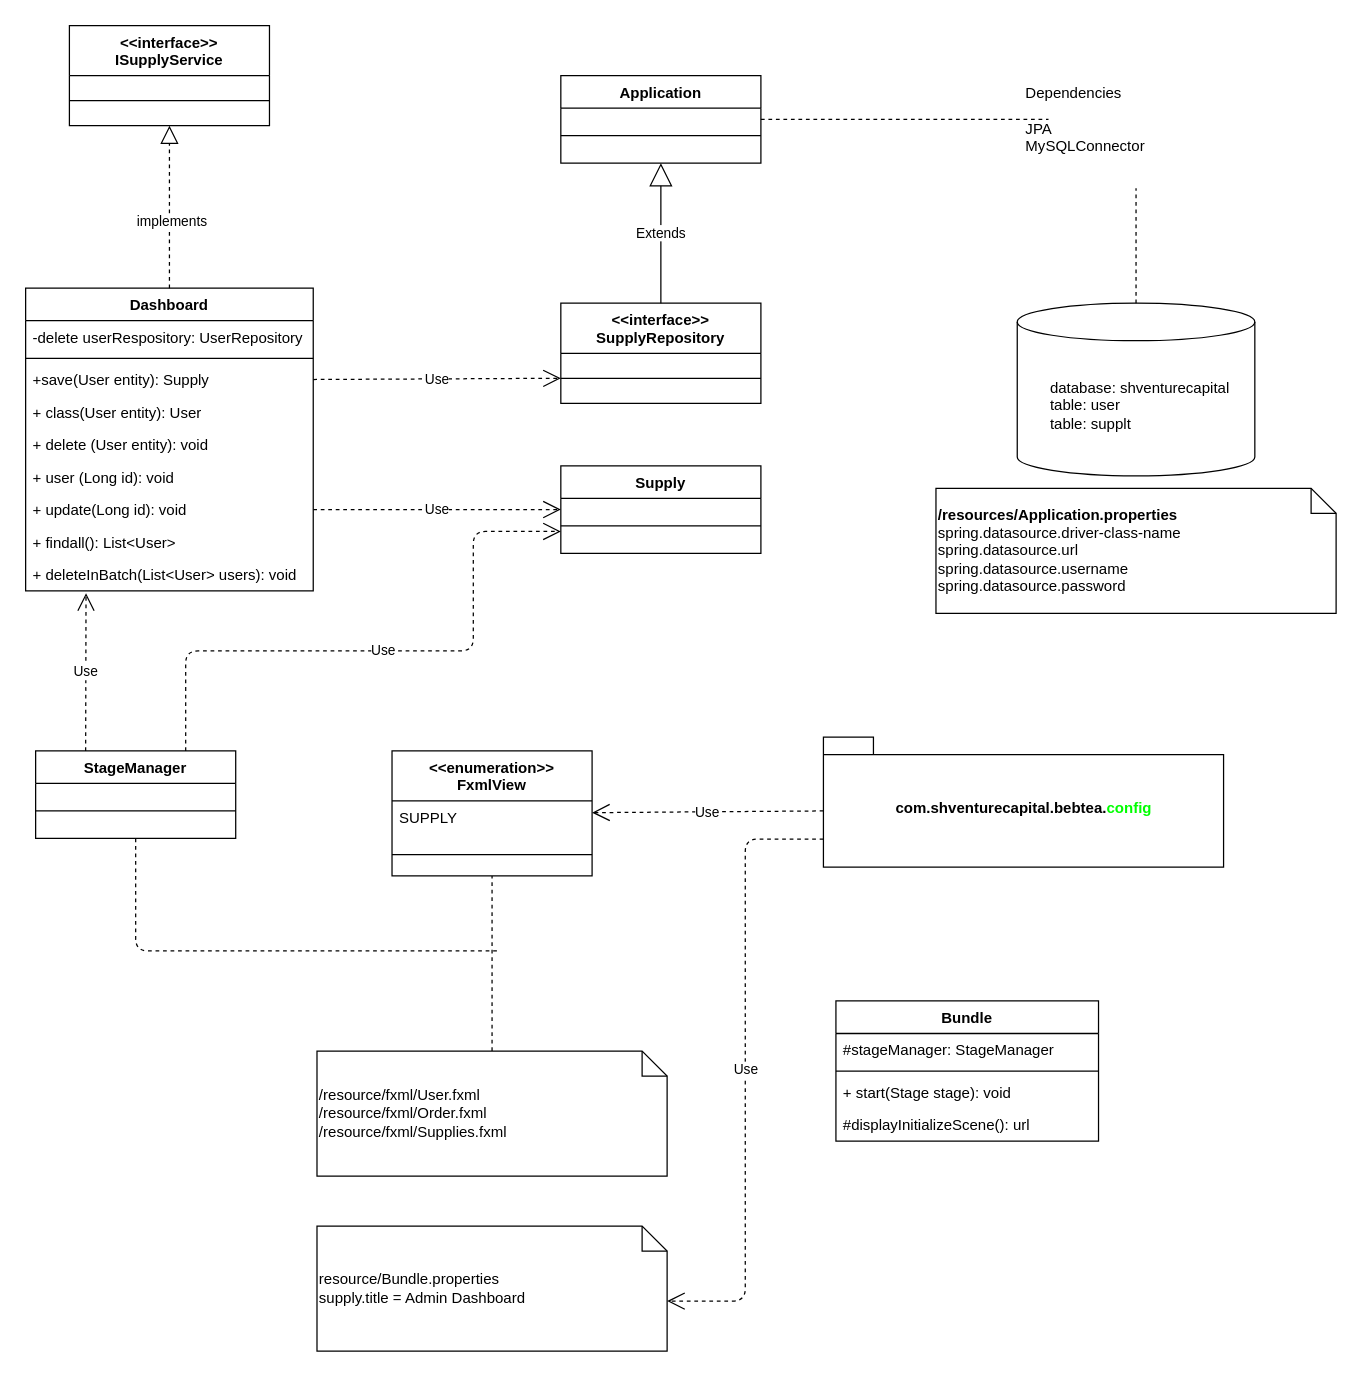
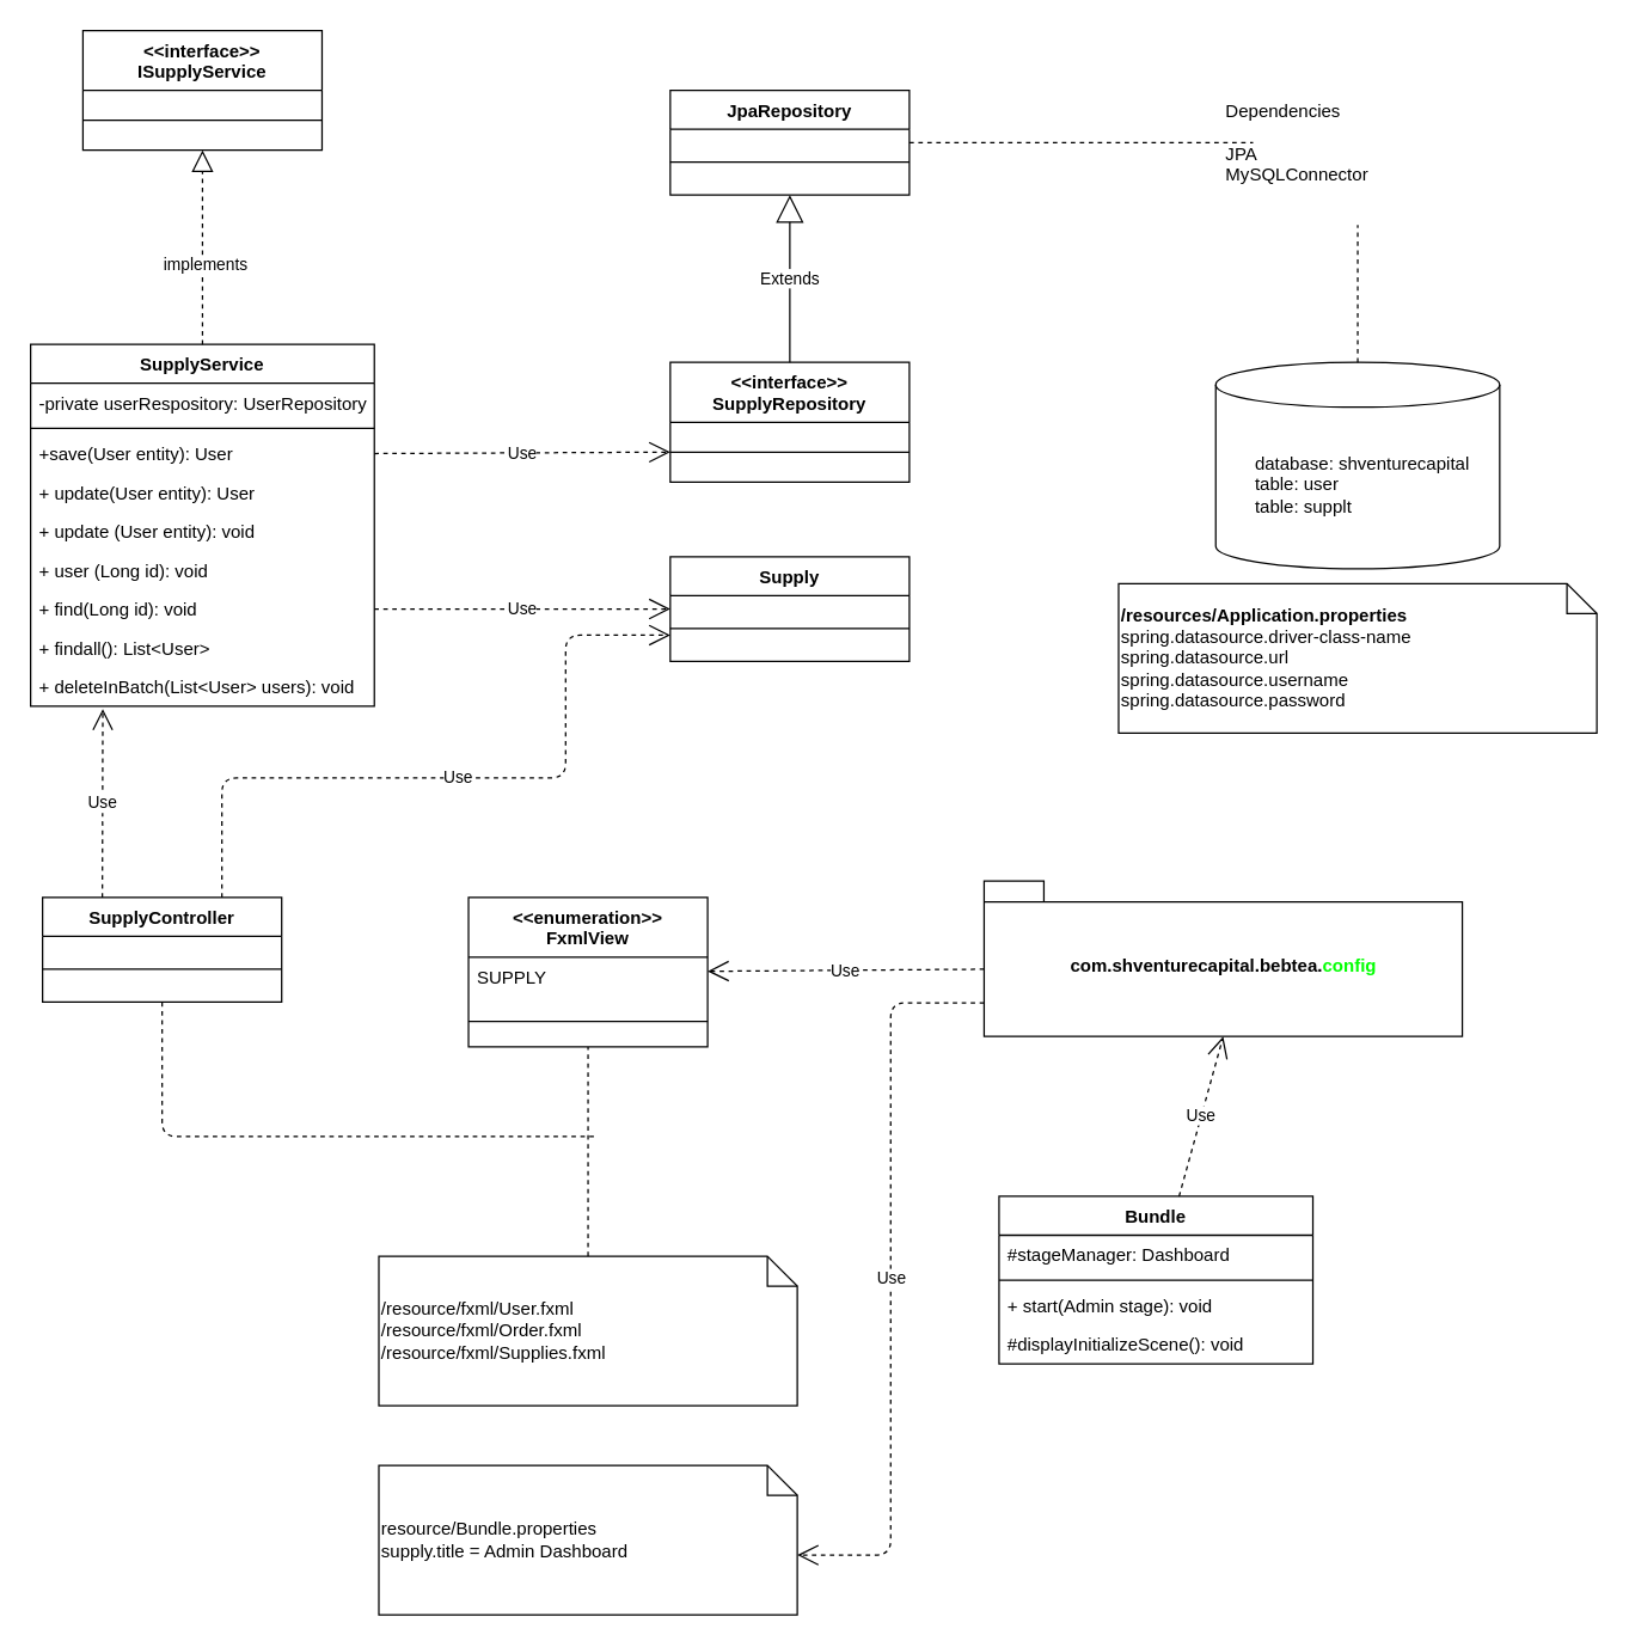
- <mxCell id="42" value="Application" style="swimlane;fontStyle=1;align=center;verticalAlign=top;childLayout=stackLayout;horizontal=1;startSize=26;horizontalStack=0;resizeParent=1;resizeParentMax=0;resizeLast=0;collapsible=1;marginBottom=0;" vertex="1" parent="1"><mxGeometry x="448" y="60" width="160" height="70" as="geometry" /></mxCell>
+ <mxCell id="42" value="JpaRepository" style="swimlane;fontStyle=1;align=center;verticalAlign=top;childLayout=stackLayout;horizontal=1;startSize=26;horizontalStack=0;resizeParent=1;resizeParentMax=0;resizeLast=0;collapsible=1;marginBottom=0;" vertex="1" parent="1"><mxGeometry x="448" y="60" width="160" height="70" as="geometry" /></mxCell>
- <mxCell id="20" value="Dashboard" style="swimlane;fontStyle=1;align=center;verticalAlign=top;childLayout=stackLayout;horizontal=1;startSize=26;horizontalStack=0;resizeParent=1;resizeParentMax=0;resizeLast=0;collapsible=1;marginBottom=0;" vertex="1" parent="1"><mxGeometry x="20" y="230" width="230" height="242" as="geometry" /></mxCell>
+ <mxCell id="20" value="SupplyService" style="swimlane;fontStyle=1;align=center;verticalAlign=top;childLayout=stackLayout;horizontal=1;startSize=26;horizontalStack=0;resizeParent=1;resizeParentMax=0;resizeLast=0;collapsible=1;marginBottom=0;" vertex="1" parent="1"><mxGeometry x="20" y="230" width="230" height="242" as="geometry" /></mxCell>
- <mxCell id="21" value="-delete userRespository: UserRepository" style="text;strokeColor=none;fillColor=none;align=left;verticalAlign=top;spacingLeft=4;spacingRight=4;overflow=hidden;rotatable=0;points=[[0,0.5],[1,0.5]];portConstraint=eastwest;" vertex="1" parent="20"><mxGeometry y="26" width="230" height="26" as="geometry" /></mxCell>
+ <mxCell id="21" value="-private userRespository: UserRepository" style="text;strokeColor=none;fillColor=none;align=left;verticalAlign=top;spacingLeft=4;spacingRight=4;overflow=hidden;rotatable=0;points=[[0,0.5],[1,0.5]];portConstraint=eastwest;" vertex="1" parent="20"><mxGeometry y="26" width="230" height="26" as="geometry" /></mxCell>
- <mxCell id="23" value="+save(User entity): Supply" style="text;strokeColor=none;fillColor=none;align=left;verticalAlign=top;spacingLeft=4;spacingRight=4;overflow=hidden;rotatable=0;points=[[0,0.5],[1,0.5]];portConstraint=eastwest;" vertex="1" parent="20"><mxGeometry y="60" width="230" height="26" as="geometry" /></mxCell>
+ <mxCell id="23" value="+save(User entity): User" style="text;strokeColor=none;fillColor=none;align=left;verticalAlign=top;spacingLeft=4;spacingRight=4;overflow=hidden;rotatable=0;points=[[0,0.5],[1,0.5]];portConstraint=eastwest;" vertex="1" parent="20"><mxGeometry y="60" width="230" height="26" as="geometry" /></mxCell>
- <mxCell id="24" value="+ class(User entity): User" style="text;strokeColor=none;fillColor=none;align=left;verticalAlign=top;spacingLeft=4;spacingRight=4;overflow=hidden;rotatable=0;points=[[0,0.5],[1,0.5]];portConstraint=eastwest;" vertex="1" parent="20"><mxGeometry y="86" width="230" height="26" as="geometry" /></mxCell>
+ <mxCell id="24" value="+ update(User entity): User" style="text;strokeColor=none;fillColor=none;align=left;verticalAlign=top;spacingLeft=4;spacingRight=4;overflow=hidden;rotatable=0;points=[[0,0.5],[1,0.5]];portConstraint=eastwest;" vertex="1" parent="20"><mxGeometry y="86" width="230" height="26" as="geometry" /></mxCell>
- <mxCell id="25" value="+ delete (User entity): void" style="text;strokeColor=none;fillColor=none;align=left;verticalAlign=top;spacingLeft=4;spacingRight=4;overflow=hidden;rotatable=0;points=[[0,0.5],[1,0.5]];portConstraint=eastwest;" vertex="1" parent="20"><mxGeometry y="112" width="230" height="26" as="geometry" /></mxCell>
+ <mxCell id="25" value="+ update (User entity): void" style="text;strokeColor=none;fillColor=none;align=left;verticalAlign=top;spacingLeft=4;spacingRight=4;overflow=hidden;rotatable=0;points=[[0,0.5],[1,0.5]];portConstraint=eastwest;" vertex="1" parent="20"><mxGeometry y="112" width="230" height="26" as="geometry" /></mxCell>
- <mxCell id="27" value="+ update(Long id): void" style="text;strokeColor=none;fillColor=none;align=left;verticalAlign=top;spacingLeft=4;spacingRight=4;overflow=hidden;rotatable=0;points=[[0,0.5],[1,0.5]];portConstraint=eastwest;" vertex="1" parent="20"><mxGeometry y="164" width="230" height="26" as="geometry" /></mxCell>
+ <mxCell id="27" value="+ find(Long id): void" style="text;strokeColor=none;fillColor=none;align=left;verticalAlign=top;spacingLeft=4;spacingRight=4;overflow=hidden;rotatable=0;points=[[0,0.5],[1,0.5]];portConstraint=eastwest;" vertex="1" parent="20"><mxGeometry y="164" width="230" height="26" as="geometry" /></mxCell>
- <mxCell id="5" value="StageManager" style="swimlane;fontStyle=1;align=center;verticalAlign=top;childLayout=stackLayout;horizontal=1;startSize=26;horizontalStack=0;resizeParent=1;resizeParentMax=0;resizeLast=0;collapsible=1;marginBottom=0;" vertex="1" parent="1"><mxGeometry x="28" y="600" width="160" height="70" as="geometry" /></mxCell>
+ <mxCell id="5" value="SupplyController" style="swimlane;fontStyle=1;align=center;verticalAlign=top;childLayout=stackLayout;horizontal=1;startSize=26;horizontalStack=0;resizeParent=1;resizeParentMax=0;resizeLast=0;collapsible=1;marginBottom=0;" vertex="1" parent="1"><mxGeometry x="28" y="600" width="160" height="70" as="geometry" /></mxCell>
+ <mxCell id="15" value="Use" style="endArrow=open;endSize=12;dashed=1;html=1;entryX=0.5;entryY=1;entryDx=0;entryDy=0;entryPerimeter=0;" edge="1" parent="1" source="10" target="9"><mxGeometry width="160" relative="1" as="geometry"><mxPoint x="708" y="740" as="sourcePoint" /><mxPoint x="868" y="740" as="targetPoint" /></mxGeometry></mxCell>
- <mxCell id="11" value="#stageManager: StageManager" style="text;strokeColor=none;fillColor=none;align=left;verticalAlign=top;spacingLeft=4;spacingRight=4;overflow=hidden;rotatable=0;points=[[0,0.5],[1,0.5]];portConstraint=eastwest;" vertex="1" parent="10"><mxGeometry y="26" width="210" height="26" as="geometry" /></mxCell>
+ <mxCell id="11" value="#stageManager: Dashboard" style="text;strokeColor=none;fillColor=none;align=left;verticalAlign=top;spacingLeft=4;spacingRight=4;overflow=hidden;rotatable=0;points=[[0,0.5],[1,0.5]];portConstraint=eastwest;" vertex="1" parent="10"><mxGeometry y="26" width="210" height="26" as="geometry" /></mxCell>
- <mxCell id="13" value="+ start(Stage stage): void" style="text;strokeColor=none;fillColor=none;align=left;verticalAlign=top;spacingLeft=4;spacingRight=4;overflow=hidden;rotatable=0;points=[[0,0.5],[1,0.5]];portConstraint=eastwest;" vertex="1" parent="10"><mxGeometry y="60" width="210" height="26" as="geometry" /></mxCell>
+ <mxCell id="13" value="+ start(Admin stage): void" style="text;strokeColor=none;fillColor=none;align=left;verticalAlign=top;spacingLeft=4;spacingRight=4;overflow=hidden;rotatable=0;points=[[0,0.5],[1,0.5]];portConstraint=eastwest;" vertex="1" parent="10"><mxGeometry y="60" width="210" height="26" as="geometry" /></mxCell>
- <mxCell id="14" value="#displayInitializeScene(): url" style="text;strokeColor=none;fillColor=none;align=left;verticalAlign=top;spacingLeft=4;spacingRight=4;overflow=hidden;rotatable=0;points=[[0,0.5],[1,0.5]];portConstraint=eastwest;" vertex="1" parent="10"><mxGeometry y="86" width="210" height="26" as="geometry" /></mxCell>
+ <mxCell id="14" value="#displayInitializeScene(): void" style="text;strokeColor=none;fillColor=none;align=left;verticalAlign=top;spacingLeft=4;spacingRight=4;overflow=hidden;rotatable=0;points=[[0,0.5],[1,0.5]];portConstraint=eastwest;" vertex="1" parent="10"><mxGeometry y="86" width="210" height="26" as="geometry" /></mxCell>
